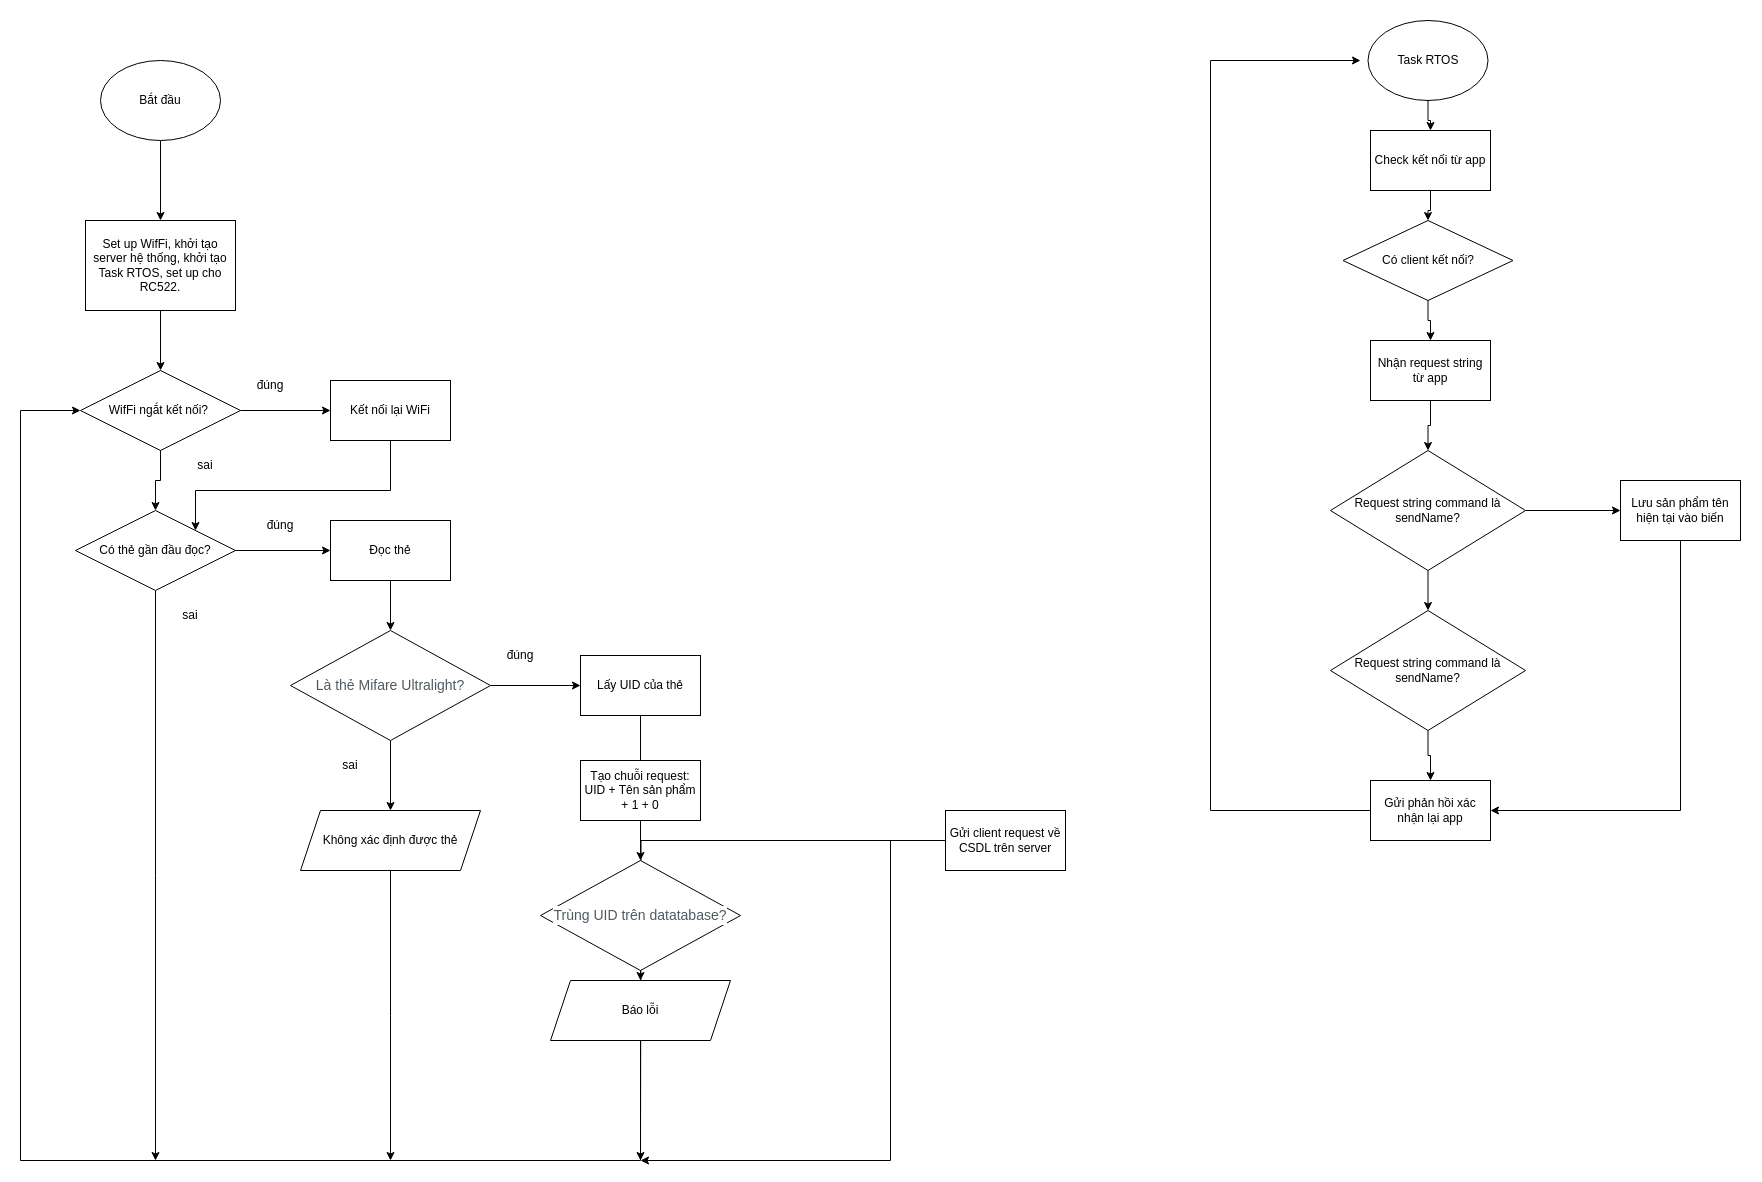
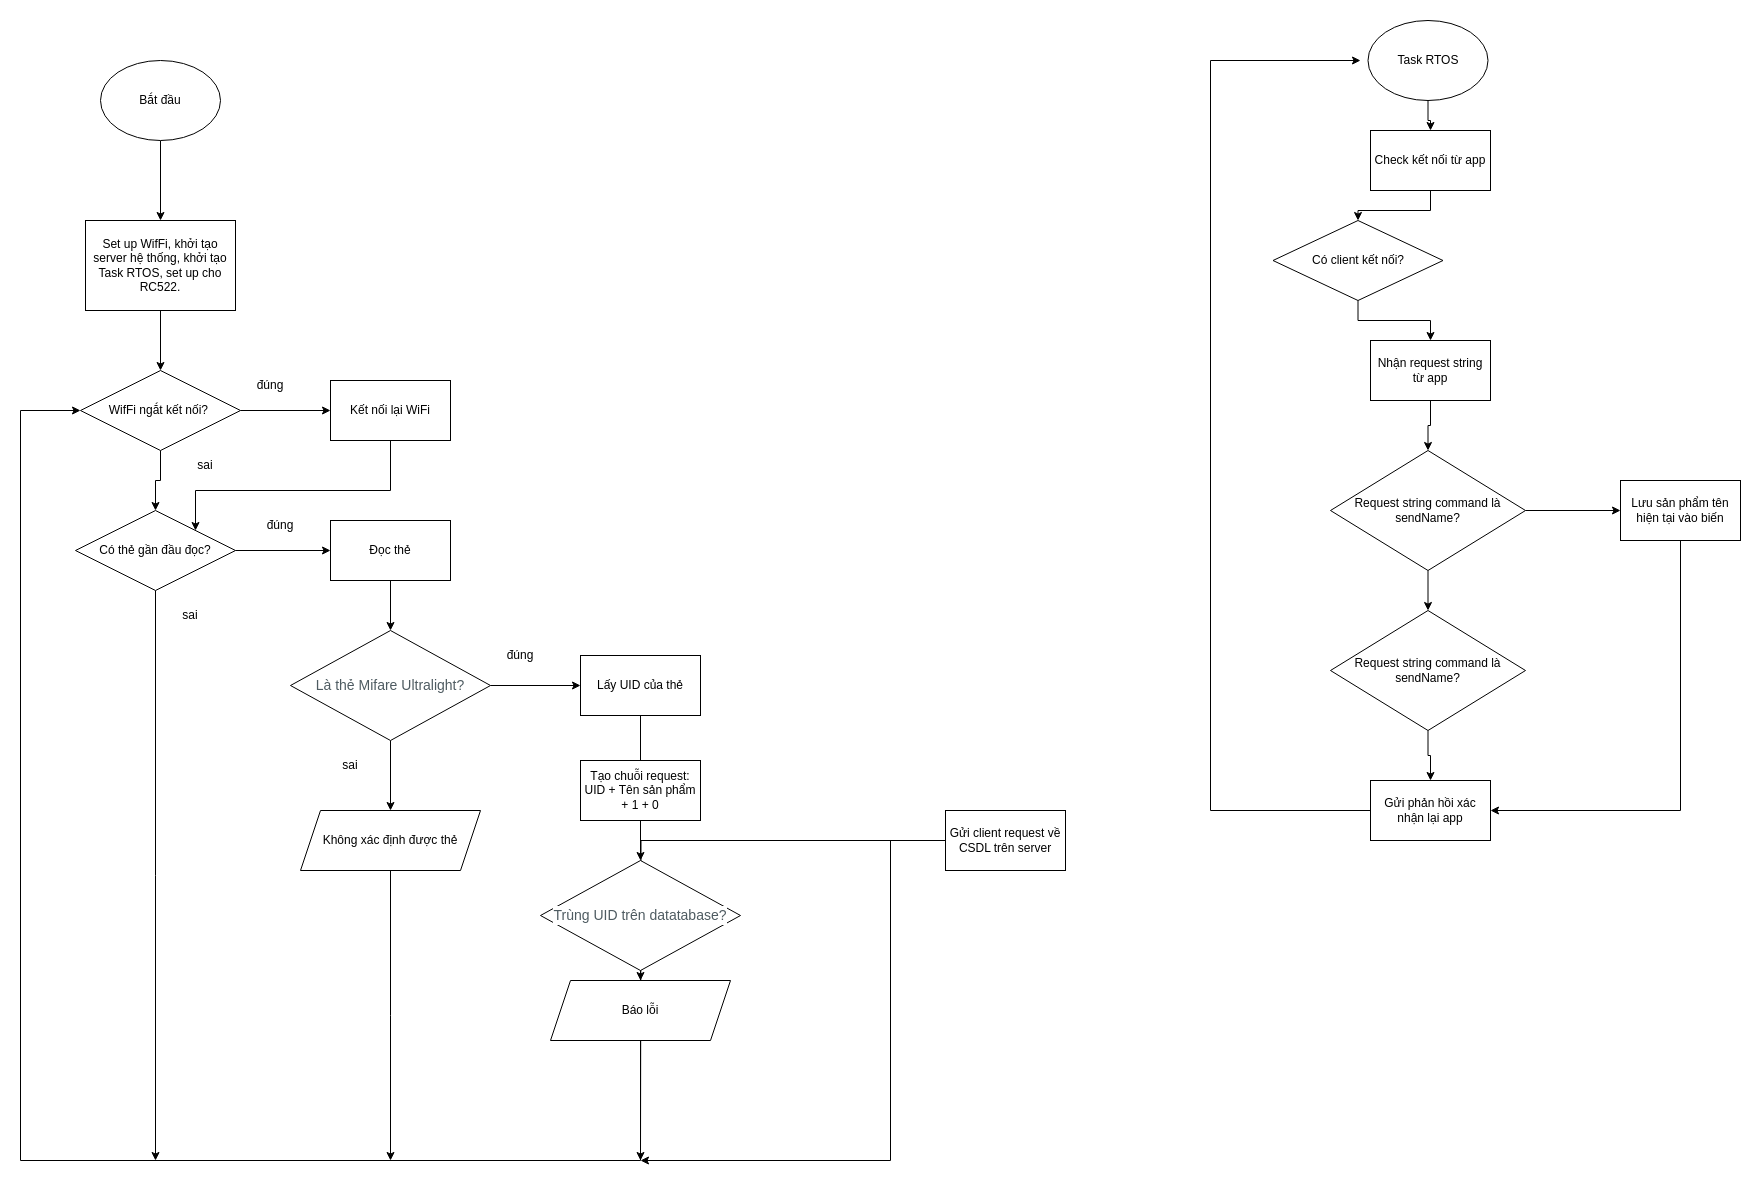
- <mxCell id="37" value="Có client kết nối?" style="rhombus;whiteSpace=wrap;html=1;fontFamily=Helvetica;" parent="1" vertex="1"><mxGeometry x="1342.5" y="220" width="170" height="80" as="geometry" /></mxCell>
+ <mxCell id="37" value="Có client kết nối?" style="rhombus;whiteSpace=wrap;html=1;fontFamily=Helvetica;" parent="1" vertex="1"><mxGeometry x="1272.5" y="220" width="170" height="80" as="geometry" /></mxCell>
